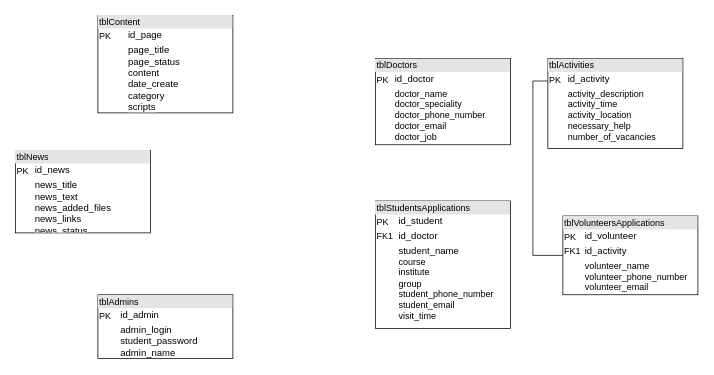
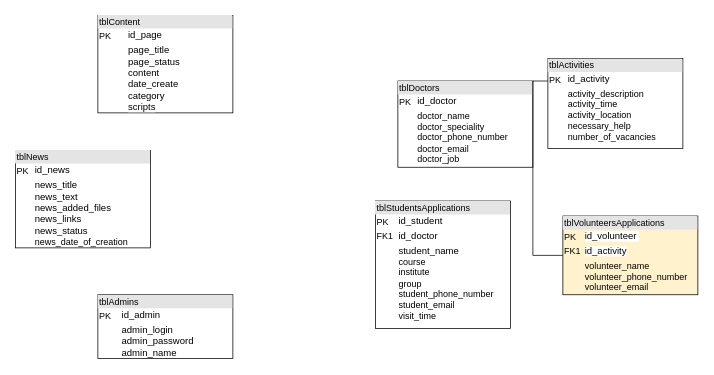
- <mxCell id="5" value="&lt;div style=&quot;box-sizing: border-box ; width: 100% ; background: #e4e4e4 ; padding: 2px&quot;&gt;tblDoctors&amp;nbsp;&lt;/div&gt;&lt;table style=&quot;width: 100% ; font-size: 1em&quot; cellpadding=&quot;2&quot; cellspacing=&quot;0&quot;&gt;&lt;tbody&gt;&lt;tr&gt;&lt;td&gt;PK&lt;/td&gt;&lt;td&gt;&lt;span style=&quot;font-family: sans-serif ; font-size: 12.7px ; background-color: rgb(255 , 255 , 255)&quot;&gt;id_doctor&amp;nbsp;&lt;/span&gt;&lt;br&gt;&lt;/td&gt;&lt;/tr&gt;&lt;tr&gt;&lt;td&gt;&lt;br&gt;&lt;/td&gt;&lt;td&gt;doctor_name&amp;nbsp;&lt;br&gt;doctor_speciality&amp;nbsp;&lt;br&gt;doctor_phone_number&amp;nbsp;&lt;br&gt;doctor_email&amp;nbsp;&lt;br&gt;doctor_job&amp;nbsp;&lt;br&gt;&lt;/td&gt;&lt;/tr&gt;&lt;tr&gt;&lt;td&gt;&lt;/td&gt;&lt;td&gt;&lt;br&gt;&lt;/td&gt;&lt;/tr&gt;&lt;/tbody&gt;&lt;/table&gt;" style="verticalAlign=top;align=left;overflow=fill;html=1;" parent="1" vertex="1"><mxGeometry x="500" y="77.5" width="180" height="115" as="geometry" /></mxCell>
+ <mxCell id="5" value="&lt;div style=&quot;box-sizing: border-box ; width: 100% ; background: #e4e4e4 ; padding: 2px&quot;&gt;tblDoctors&amp;nbsp;&lt;/div&gt;&lt;table style=&quot;width: 100% ; font-size: 1em&quot; cellpadding=&quot;2&quot; cellspacing=&quot;0&quot;&gt;&lt;tbody&gt;&lt;tr&gt;&lt;td&gt;PK&lt;/td&gt;&lt;td&gt;&lt;span style=&quot;font-family: sans-serif ; font-size: 12.7px ; background-color: rgb(255 , 255 , 255)&quot;&gt;id_doctor&amp;nbsp;&lt;/span&gt;&lt;br&gt;&lt;/td&gt;&lt;/tr&gt;&lt;tr&gt;&lt;td&gt;&lt;br&gt;&lt;/td&gt;&lt;td&gt;doctor_name&amp;nbsp;&lt;br&gt;doctor_speciality&amp;nbsp;&lt;br&gt;doctor_phone_number&amp;nbsp;&lt;br&gt;doctor_email&amp;nbsp;&lt;br&gt;doctor_job&amp;nbsp;&lt;br&gt;&lt;/td&gt;&lt;/tr&gt;&lt;tr&gt;&lt;td&gt;&lt;/td&gt;&lt;td&gt;&lt;br&gt;&lt;/td&gt;&lt;/tr&gt;&lt;/tbody&gt;&lt;/table&gt;" style="verticalAlign=top;align=left;overflow=fill;html=1;" parent="1" vertex="1"><mxGeometry x="530" y="107.5" width="180" height="115" as="geometry" /></mxCell>
- <mxCell id="3" value="&lt;div style=&quot;box-sizing: border-box ; width: 100% ; background: #e4e4e4 ; padding: 2px&quot;&gt;tblNews&amp;nbsp;&lt;/div&gt;&lt;table style=&quot;width: 100% ; font-size: 1em&quot; cellpadding=&quot;2&quot; cellspacing=&quot;0&quot;&gt;&lt;tbody&gt;&lt;tr&gt;&lt;td&gt;PK&lt;/td&gt;&lt;td&gt;&lt;span style=&quot;background-color: rgb(255 , 255 , 255) ; font-family: sans-serif ; font-size: 12.7px&quot;&gt;id_news&lt;/span&gt;&lt;br&gt;&lt;/td&gt;&lt;/tr&gt;&lt;tr&gt;&lt;td&gt;&lt;br&gt;&lt;/td&gt;&lt;td&gt;&lt;span style=&quot;background-color: rgb(255 , 255 , 255) ; font-family: sans-serif ; font-size: 12.7px&quot;&gt;news_title&lt;/span&gt;&lt;br&gt;&lt;span style=&quot;background-color: rgb(255 , 255 , 255) ; font-family: sans-serif ; font-size: 12.7px&quot;&gt;news_text&lt;/span&gt;&lt;br&gt;&lt;span style=&quot;background-color: rgb(255 , 255 , 255) ; font-family: sans-serif ; font-size: 12.7px&quot;&gt;news_added_files&lt;/span&gt;&lt;br&gt;&lt;span style=&quot;background-color: rgb(255 , 255 , 255) ; font-family: sans-serif ; font-size: 12.7px&quot;&gt;news_links&lt;/span&gt;&lt;br&gt;&lt;span style=&quot;background-color: rgb(255 , 255 , 255) ; font-family: sans-serif ; font-size: 12.7px&quot;&gt;news_status&lt;br&gt;&lt;/span&gt;news_date_of_creation&lt;/td&gt;&lt;/tr&gt;&lt;tr&gt;&lt;td&gt;&lt;/td&gt;&lt;td&gt;&lt;br&gt;&lt;/td&gt;&lt;/tr&gt;&lt;/tbody&gt;&lt;/table&gt;" style="verticalAlign=top;align=left;overflow=fill;html=1;" parent="1" vertex="1"><mxGeometry x="20" y="200" width="180" height="110" as="geometry" /></mxCell>
+ <mxCell id="3" value="&lt;div style=&quot;box-sizing: border-box ; width: 100% ; background: #e4e4e4 ; padding: 2px&quot;&gt;tblNews&amp;nbsp;&lt;/div&gt;&lt;table style=&quot;width: 100% ; font-size: 1em&quot; cellpadding=&quot;2&quot; cellspacing=&quot;0&quot;&gt;&lt;tbody&gt;&lt;tr&gt;&lt;td&gt;PK&lt;/td&gt;&lt;td&gt;&lt;span style=&quot;background-color: rgb(255 , 255 , 255) ; font-family: sans-serif ; font-size: 12.7px&quot;&gt;id_news&lt;/span&gt;&lt;br&gt;&lt;/td&gt;&lt;/tr&gt;&lt;tr&gt;&lt;td&gt;&lt;br&gt;&lt;/td&gt;&lt;td&gt;&lt;span style=&quot;background-color: rgb(255 , 255 , 255) ; font-family: sans-serif ; font-size: 12.7px&quot;&gt;news_title&lt;/span&gt;&lt;br&gt;&lt;span style=&quot;background-color: rgb(255 , 255 , 255) ; font-family: sans-serif ; font-size: 12.7px&quot;&gt;news_text&lt;/span&gt;&lt;br&gt;&lt;span style=&quot;background-color: rgb(255 , 255 , 255) ; font-family: sans-serif ; font-size: 12.7px&quot;&gt;news_added_files&lt;/span&gt;&lt;br&gt;&lt;span style=&quot;background-color: rgb(255 , 255 , 255) ; font-family: sans-serif ; font-size: 12.7px&quot;&gt;news_links&lt;/span&gt;&lt;br&gt;&lt;span style=&quot;background-color: rgb(255 , 255 , 255) ; font-family: sans-serif ; font-size: 12.7px&quot;&gt;news_status&lt;br&gt;&lt;/span&gt;news_date_of_creation&lt;/td&gt;&lt;/tr&gt;&lt;tr&gt;&lt;td&gt;&lt;/td&gt;&lt;td&gt;&lt;br&gt;&lt;/td&gt;&lt;/tr&gt;&lt;/tbody&gt;&lt;/table&gt;" style="verticalAlign=top;align=left;overflow=fill;html=1;" parent="1" vertex="1"><mxGeometry x="20" y="200" width="180" height="130" as="geometry" /></mxCell>
- <mxCell id="9" value="&lt;div style=&quot;box-sizing: border-box ; width: 100% ; background: #e4e4e4 ; padding: 2px&quot;&gt;tblVolunteersApplications&amp;nbsp;&lt;/div&gt;&lt;table style=&quot;width: 100% ; font-size: 1em&quot; cellpadding=&quot;2&quot; cellspacing=&quot;0&quot;&gt;&lt;tbody&gt;&lt;tr&gt;&lt;td&gt;PK&lt;/td&gt;&lt;td&gt;&lt;span style=&quot;font-family: sans-serif ; font-size: 12.7px ; background-color: rgb(255 , 255 , 255)&quot;&gt;id_volunteer&amp;nbsp;&lt;/span&gt;&lt;br&gt;&lt;/td&gt;&lt;/tr&gt;&lt;tr&gt;&lt;td&gt;FK1&lt;/td&gt;&lt;td&gt;&lt;span style=&quot;font-family: sans-serif ; font-size: 12.7px ; background-color: rgb(255 , 255 , 255)&quot;&gt;id_activity&lt;/span&gt;&lt;br&gt;&lt;/td&gt;&lt;/tr&gt;&lt;tr&gt;&lt;td&gt;&lt;/td&gt;&lt;td&gt;volunteer_name&amp;nbsp;&lt;span style=&quot;font-family: sans-serif ; font-size: 12.7px ; background-color: rgb(255 , 255 , 255)&quot;&gt;&lt;br&gt;&lt;/span&gt;volunteer_phone_number&amp;nbsp;&lt;br&gt;volunteer_email&lt;br&gt;&lt;/td&gt;&lt;/tr&gt;&lt;/tbody&gt;&lt;/table&gt;" style="verticalAlign=top;align=left;overflow=fill;html=1;" parent="1" vertex="1"><mxGeometry x="750" y="287.5" width="180" height="105" as="geometry" /></mxCell>
+ <mxCell id="9" value="&lt;div style=&quot;box-sizing: border-box ; width: 100% ; background: #e4e4e4 ; padding: 2px&quot;&gt;tblVolunteersApplications&amp;nbsp;&lt;/div&gt;&lt;table style=&quot;width: 100% ; font-size: 1em&quot; cellpadding=&quot;2&quot; cellspacing=&quot;0&quot;&gt;&lt;tbody&gt;&lt;tr&gt;&lt;td&gt;PK&lt;/td&gt;&lt;td&gt;&lt;span style=&quot;font-family: sans-serif ; font-size: 12.7px ; background-color: rgb(255 , 255 , 255)&quot;&gt;id_volunteer&amp;nbsp;&lt;/span&gt;&lt;br&gt;&lt;/td&gt;&lt;/tr&gt;&lt;tr&gt;&lt;td&gt;FK1&lt;/td&gt;&lt;td&gt;&lt;span style=&quot;font-family: sans-serif ; font-size: 12.7px ; background-color: rgb(255 , 255 , 255)&quot;&gt;id_activity&lt;/span&gt;&lt;br&gt;&lt;/td&gt;&lt;/tr&gt;&lt;tr&gt;&lt;td&gt;&lt;/td&gt;&lt;td&gt;volunteer_name&amp;nbsp;&lt;span style=&quot;font-family: sans-serif ; font-size: 12.7px ; background-color: rgb(255 , 255 , 255)&quot;&gt;&lt;br&gt;&lt;/span&gt;volunteer_phone_number&amp;nbsp;&lt;br&gt;volunteer_email&lt;br&gt;&lt;/td&gt;&lt;/tr&gt;&lt;/tbody&gt;&lt;/table&gt;" style="verticalAlign=top;align=left;overflow=fill;html=1;fillColor=#fff2cc;" parent="1" vertex="1"><mxGeometry x="750" y="287.5" width="180" height="105" as="geometry" /></mxCell>
- <mxCell id="4" value="&lt;div style=&quot;box-sizing: border-box ; width: 100% ; background: #e4e4e4 ; padding: 2px&quot;&gt;tblAdmins&amp;nbsp;&lt;/div&gt;&lt;table style=&quot;width: 100% ; font-size: 1em&quot; cellpadding=&quot;2&quot; cellspacing=&quot;0&quot;&gt;&lt;tbody&gt;&lt;tr&gt;&lt;td&gt;PK&lt;/td&gt;&lt;td&gt;&lt;span style=&quot;font-family: sans-serif ; font-size: 12.7px ; background-color: rgb(255 , 255 , 255)&quot;&gt;id_admin&amp;nbsp;&lt;/span&gt;&lt;br&gt;&lt;/td&gt;&lt;/tr&gt;&lt;tr&gt;&lt;td&gt;&lt;br&gt;&lt;/td&gt;&lt;td&gt;&lt;span style=&quot;background-color: rgb(255 , 255 , 255) ; font-family: sans-serif ; font-size: 12.7px&quot;&gt;admin_login&lt;/span&gt;&lt;br&gt;&lt;span style=&quot;background-color: rgb(255 , 255 , 255) ; font-family: sans-serif ; font-size: 12.7px&quot;&gt;student_password&lt;/span&gt;&lt;br&gt;&lt;span style=&quot;background-color: rgb(255 , 255 , 255) ; font-family: sans-serif ; font-size: 12.7px&quot;&gt;admin_name&lt;/span&gt;&lt;br&gt;&lt;/td&gt;&lt;/tr&gt;&lt;tr&gt;&lt;td&gt;&lt;/td&gt;&lt;td&gt;&lt;br&gt;&lt;/td&gt;&lt;/tr&gt;&lt;/tbody&gt;&lt;/table&gt;" style="verticalAlign=top;align=left;overflow=fill;html=1;" parent="1" vertex="1"><mxGeometry x="130" y="392.5" width="180" height="85" as="geometry" /></mxCell>
+ <mxCell id="4" value="&lt;div style=&quot;box-sizing: border-box ; width: 100% ; background: #e4e4e4 ; padding: 2px&quot;&gt;tblAdmins&amp;nbsp;&lt;/div&gt;&lt;table style=&quot;width: 100% ; font-size: 1em&quot; cellpadding=&quot;2&quot; cellspacing=&quot;0&quot;&gt;&lt;tbody&gt;&lt;tr&gt;&lt;td&gt;PK&lt;/td&gt;&lt;td&gt;&lt;span style=&quot;font-family: sans-serif ; font-size: 12.7px ; background-color: rgb(255 , 255 , 255)&quot;&gt;id_admin&amp;nbsp;&lt;/span&gt;&lt;br&gt;&lt;/td&gt;&lt;/tr&gt;&lt;tr&gt;&lt;td&gt;&lt;br&gt;&lt;/td&gt;&lt;td&gt;&lt;span style=&quot;background-color: rgb(255 , 255 , 255) ; font-family: sans-serif ; font-size: 12.7px&quot;&gt;admin_login&lt;/span&gt;&lt;br&gt;&lt;span style=&quot;background-color: rgb(255 , 255 , 255) ; font-family: sans-serif ; font-size: 12.7px&quot;&gt;admin_password&lt;/span&gt;&lt;br&gt;&lt;span style=&quot;background-color: rgb(255 , 255 , 255) ; font-family: sans-serif ; font-size: 12.7px&quot;&gt;admin_name&lt;/span&gt;&lt;br&gt;&lt;/td&gt;&lt;/tr&gt;&lt;tr&gt;&lt;td&gt;&lt;/td&gt;&lt;td&gt;&lt;br&gt;&lt;/td&gt;&lt;/tr&gt;&lt;/tbody&gt;&lt;/table&gt;" style="verticalAlign=top;align=left;overflow=fill;html=1;" parent="1" vertex="1"><mxGeometry x="130" y="392.5" width="180" height="85" as="geometry" /></mxCell>
